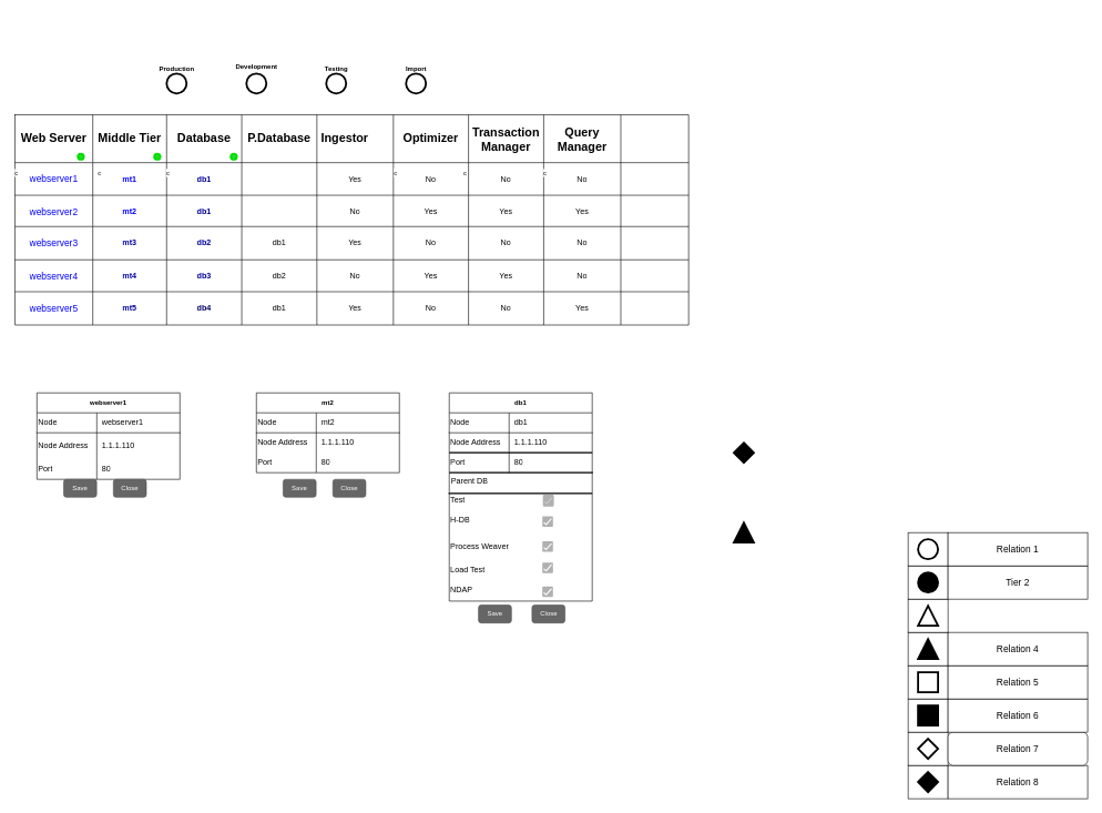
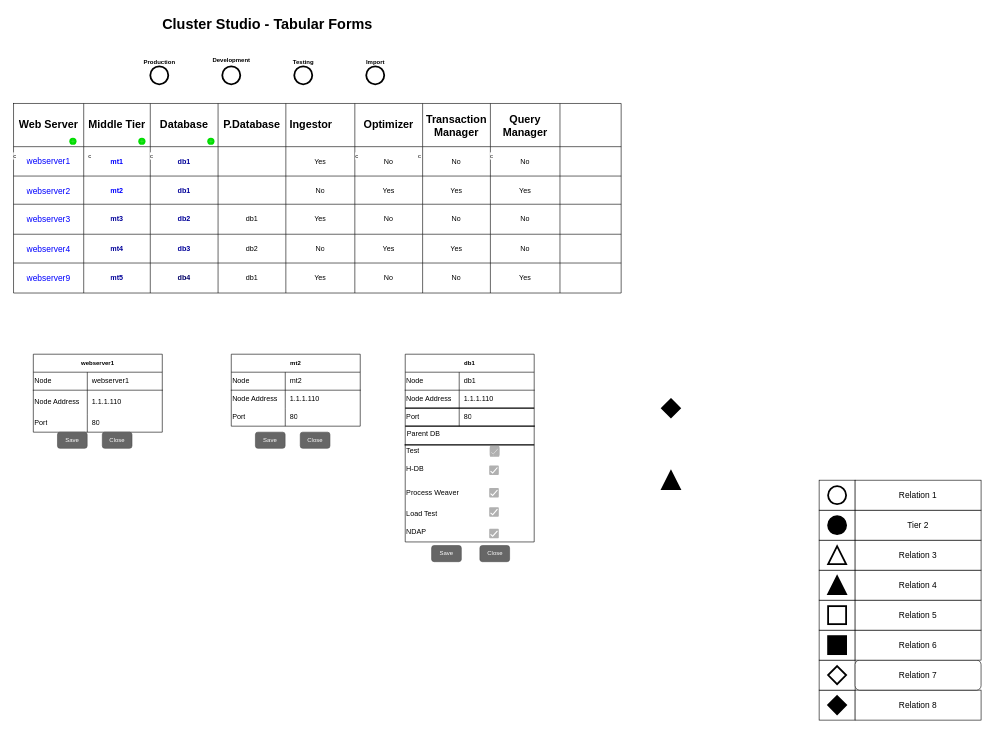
+ <mxCell id="90" value="Cluster Studio - Tabular Forms" style="text;strokeColor=none;fillColor=none;html=1;fontSize=24;fontStyle=1;verticalAlign=middle;align=center;rounded=0;shadow=1;" parent="1" vertex="1"><mxGeometry x="55" y="20" width="780" height="40" as="geometry" /></mxCell>
- <mxCell id="54" value="&lt;h3&gt;&lt;span style=&quot;font-weight: normal&quot;&gt;&lt;font color=&quot;#0000ff&quot;&gt;webserver5&lt;/font&gt;&lt;/span&gt;&lt;/h3&gt;" style="shape=partialRectangle;html=1;whiteSpace=wrap;connectable=0;overflow=hidden;fillColor=none;top=0;left=0;bottom=0;right=0;" parent="53" vertex="1"><mxGeometry width="117" height="50" as="geometry" /></mxCell>
+ <mxCell id="54" value="&lt;h3&gt;&lt;span style=&quot;font-weight: normal&quot;&gt;&lt;font color=&quot;#0000ff&quot;&gt;webserver9&lt;/font&gt;&lt;/span&gt;&lt;/h3&gt;" style="shape=partialRectangle;html=1;whiteSpace=wrap;connectable=0;overflow=hidden;fillColor=none;top=0;left=0;bottom=0;right=0;" parent="53" vertex="1"><mxGeometry width="117" height="50" as="geometry" /></mxCell>
+ <mxCell id="85" value="Relation 3" style="whiteSpace=wrap;html=1;rounded=0;shadow=0;strokeWidth=1;fontSize=14" parent="1" vertex="1"><mxGeometry x="1425" y="900" width="210" height="50" as="geometry" /></mxCell>
